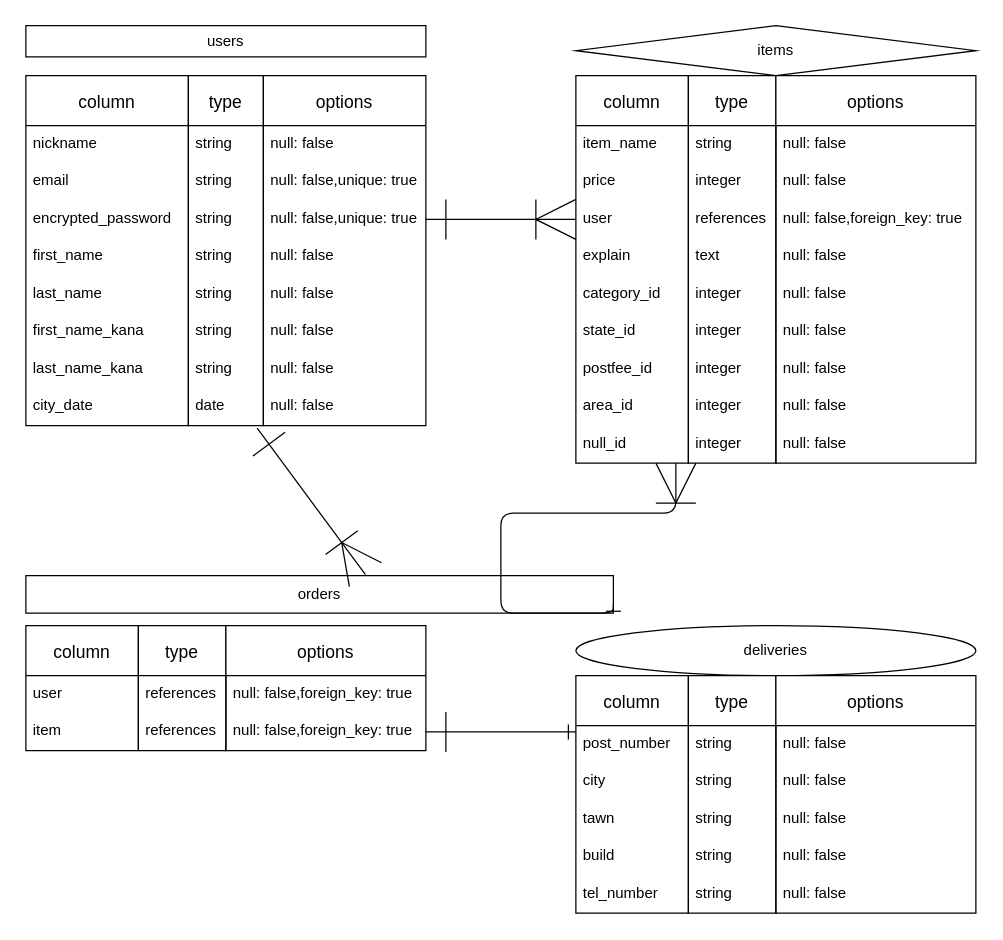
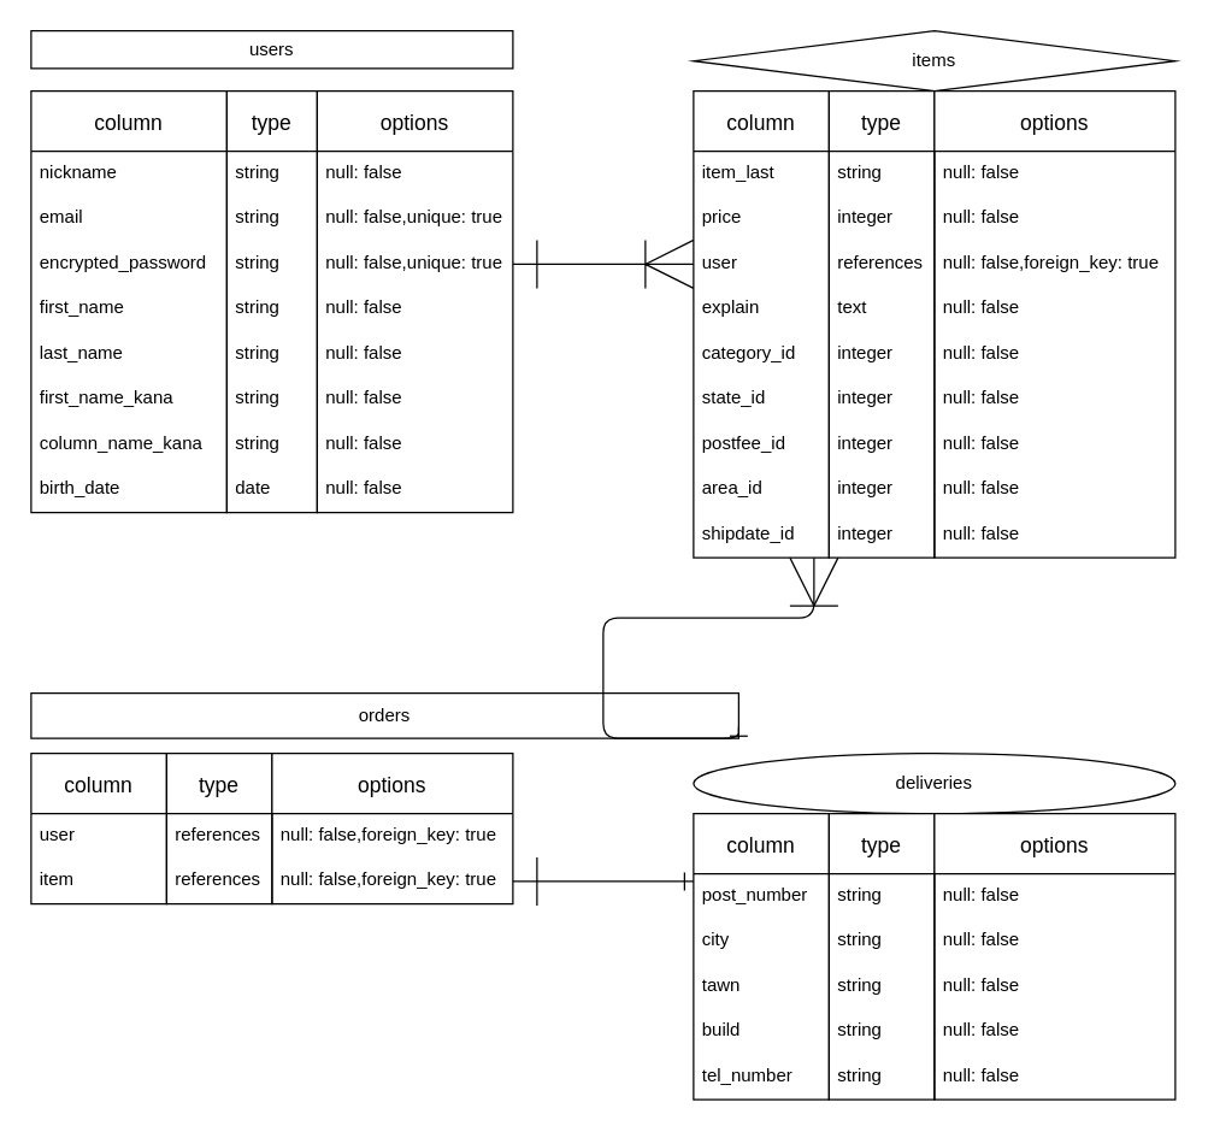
- <mxCell id="32" value="item_name" style="text;strokeColor=none;fillColor=none;spacingLeft=4;spacingRight=4;overflow=hidden;rotatable=0;points=[[0,0.5],[1,0.5]];portConstraint=eastwest;fontSize=12;" parent="31" vertex="1"><mxGeometry y="40" width="90" height="30" as="geometry" /></mxCell>
+ <mxCell id="32" value="item_last" style="text;strokeColor=none;fillColor=none;spacingLeft=4;spacingRight=4;overflow=hidden;rotatable=0;points=[[0,0.5],[1,0.5]];portConstraint=eastwest;fontSize=12;" parent="31" vertex="1"><mxGeometry y="40" width="90" height="30" as="geometry" /></mxCell>
- <mxCell id="9" value="last_name_kana" style="text;strokeColor=none;fillColor=none;spacingLeft=4;spacingRight=4;overflow=hidden;rotatable=0;points=[[0,0.5],[1,0.5]];portConstraint=eastwest;fontSize=12;" parent="2" vertex="1"><mxGeometry y="220" width="130" height="30" as="geometry" /></mxCell>
+ <mxCell id="9" value="column_name_kana" style="text;strokeColor=none;fillColor=none;spacingLeft=4;spacingRight=4;overflow=hidden;rotatable=0;points=[[0,0.5],[1,0.5]];portConstraint=eastwest;fontSize=12;" parent="2" vertex="1"><mxGeometry y="220" width="130" height="30" as="geometry" /></mxCell>
- <mxCell id="10" value="city_date" style="text;strokeColor=none;fillColor=none;spacingLeft=4;spacingRight=4;overflow=hidden;rotatable=0;points=[[0,0.5],[1,0.5]];portConstraint=eastwest;fontSize=12;" parent="2" vertex="1"><mxGeometry y="250" width="130" height="30" as="geometry" /></mxCell>
+ <mxCell id="10" value="birth_date" style="text;strokeColor=none;fillColor=none;spacingLeft=4;spacingRight=4;overflow=hidden;rotatable=0;points=[[0,0.5],[1,0.5]];portConstraint=eastwest;fontSize=12;" parent="2" vertex="1"><mxGeometry y="250" width="130" height="30" as="geometry" /></mxCell>
- <mxCell id="40" value="null_id" style="text;strokeColor=none;fillColor=none;spacingLeft=4;spacingRight=4;overflow=hidden;rotatable=0;points=[[0,0.5],[1,0.5]];portConstraint=eastwest;fontSize=12;" parent="31" vertex="1"><mxGeometry y="280" width="90" height="30" as="geometry" /></mxCell>
+ <mxCell id="40" value="shipdate_id" style="text;strokeColor=none;fillColor=none;spacingLeft=4;spacingRight=4;overflow=hidden;rotatable=0;points=[[0,0.5],[1,0.5]];portConstraint=eastwest;fontSize=12;" parent="31" vertex="1"><mxGeometry y="280" width="90" height="30" as="geometry" /></mxCell>
- <mxCell id="91" value="" style="fontSize=12;html=1;endArrow=ERoneToMany;startArrow=ERone;endSize=30;targetPerimeterSpacing=0;startSize=30;exitX=0.917;exitY=1.067;exitDx=0;exitDy=0;exitPerimeter=0;entryX=0.578;entryY=-0.025;entryDx=0;entryDy=0;entryPerimeter=0;startFill=0;" parent="1" source="19" target="61" edge="1"><mxGeometry width="100" height="100" relative="1" as="geometry"><mxPoint x="210" y="390" as="sourcePoint" /><mxPoint x="205" y="450" as="targetPoint" /></mxGeometry></mxCell>
